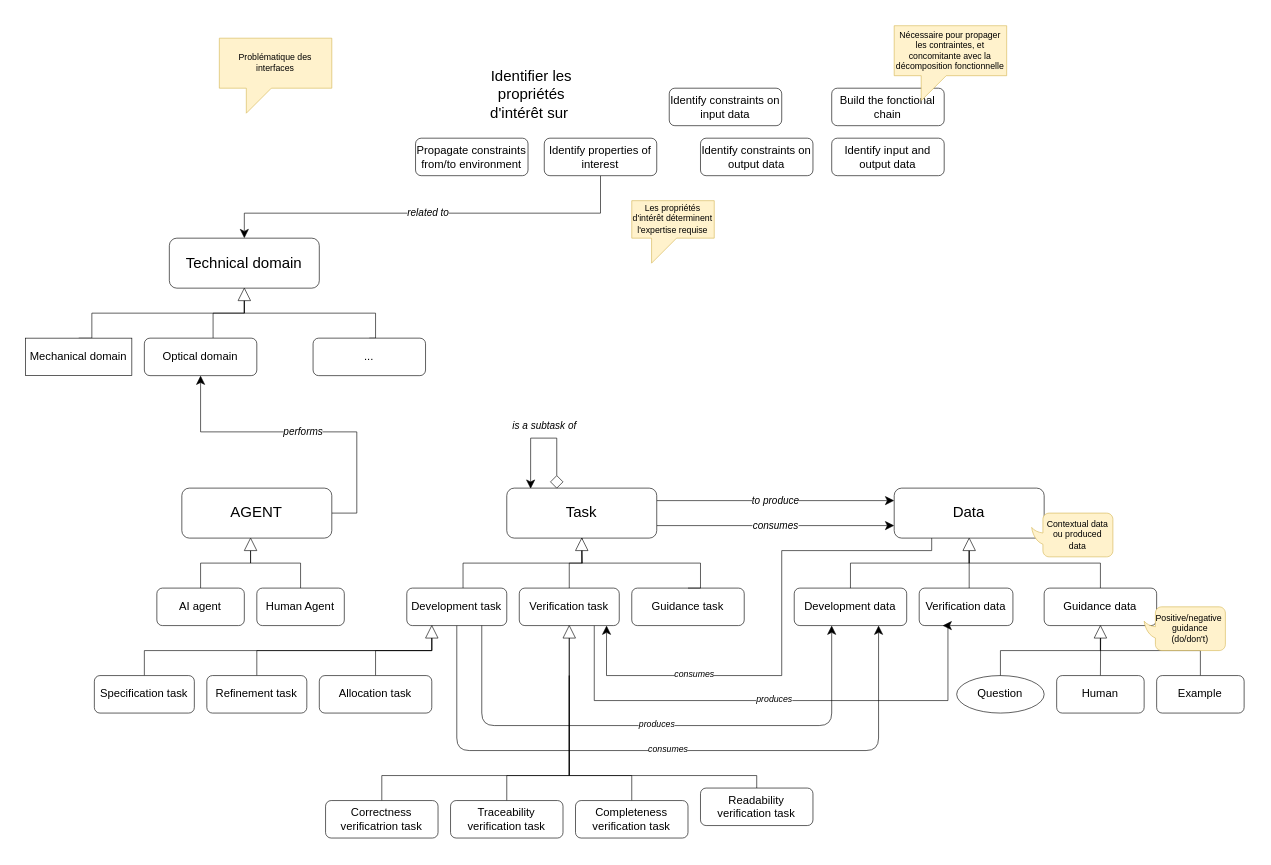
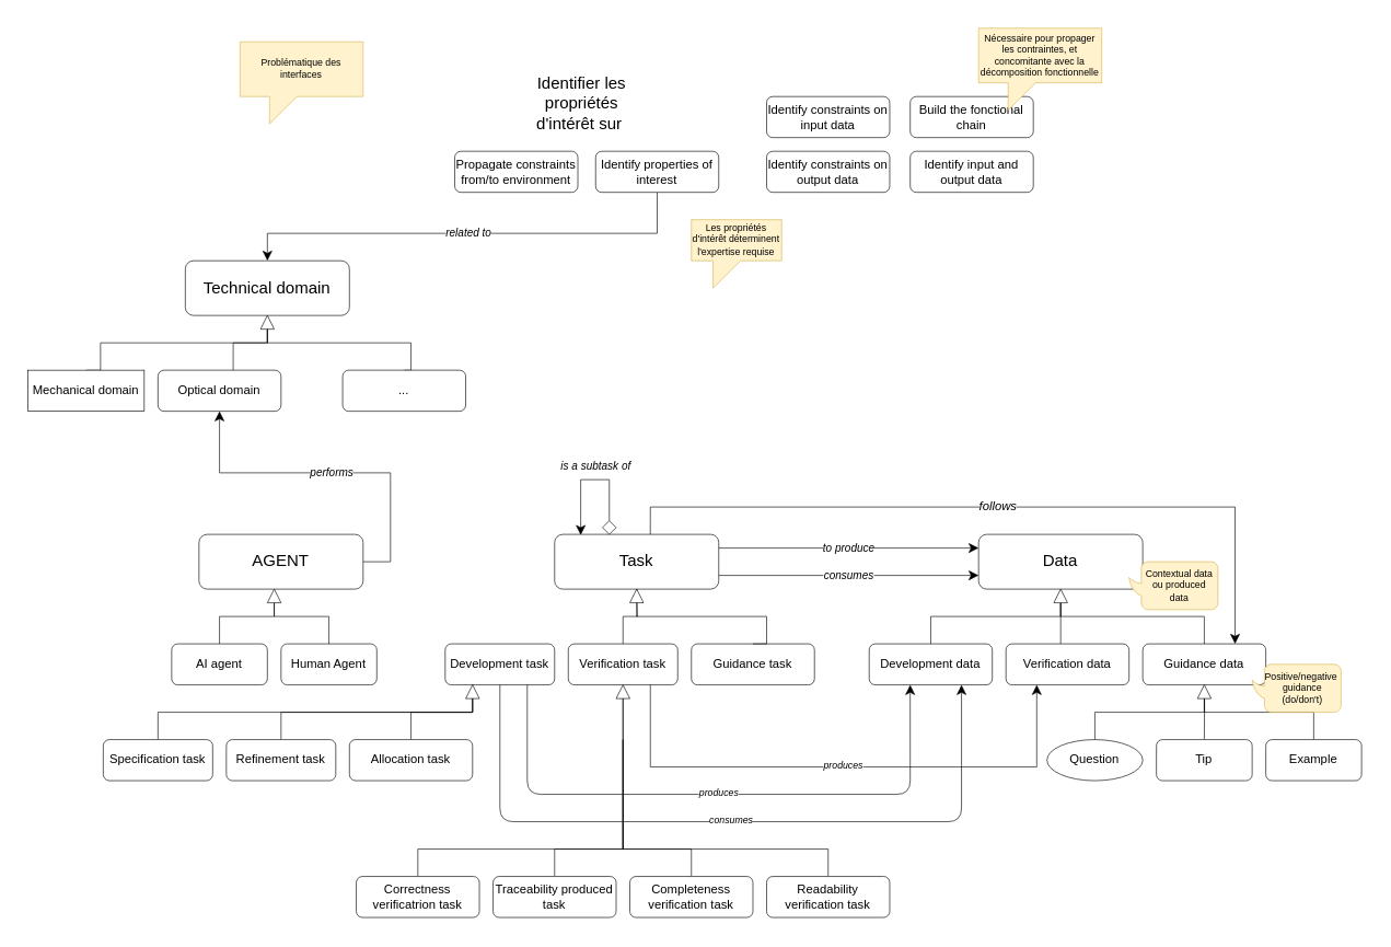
- <mxCell id="69" value="&lt;span style=&quot;text-align: right;&quot;&gt;Identify constraints on input data&lt;/span&gt;" style="rounded=1;whiteSpace=wrap;html=1;fontSize=9;strokeWidth=0.5;" parent="1" vertex="1"><mxGeometry x="535" y="70" width="90" height="30" as="geometry" /></mxCell>
+ <mxCell id="69" value="&lt;span style=&quot;text-align: right;&quot;&gt;Identify constraints on input data&lt;/span&gt;" style="rounded=1;whiteSpace=wrap;html=1;fontSize=9;strokeWidth=0.5;" parent="1" vertex="1"><mxGeometry x="560" y="70" width="90" height="30" as="geometry" /></mxCell>
+ <mxCell id="38" value="follows" style="edgeStyle=orthogonalEdgeStyle;rounded=0;orthogonalLoop=1;jettySize=auto;html=1;entryX=0.583;entryY=0;entryDx=0;entryDy=0;entryPerimeter=0;flowAnimation=0;jumpStyle=arc;fontSize=9;fontStyle=2;exitX=0.75;exitY=0;exitDx=0;exitDy=0;startArrow=classic;startFill=1;endArrow=none;endFill=0;strokeWidth=0.5;" parent="1" source="10" target="27" edge="1"><mxGeometry relative="1" as="geometry"><Array as="points"><mxPoint x="903" y="370" /><mxPoint x="475" y="370" /></Array></mxGeometry></mxCell>
- <mxCell id="28" style="edgeStyle=orthogonalEdgeStyle;rounded=0;orthogonalLoop=1;jettySize=auto;html=1;entryX=0.5;entryY=1;entryDx=0;entryDy=0;endArrow=none;endFill=0;strokeWidth=0.5;" parent="1" source="30" target="27" edge="1"><mxGeometry relative="1" as="geometry"><Array as="points"><mxPoint x="370" y="450" /><mxPoint x="465" y="450" /></Array></mxGeometry></mxCell>
- <mxCell id="8" value="&lt;span style=&quot;text-align: right;&quot;&gt;Verification data&lt;/span&gt;" style="rounded=1;whiteSpace=wrap;html=1;fontSize=9;strokeWidth=0.5;" parent="1" vertex="1"><mxGeometry x="735" y="470" width="75" height="30" as="geometry" /></mxCell>
+ <mxCell id="8" value="&lt;span style=&quot;text-align: right;&quot;&gt;Verification data&lt;/span&gt;" style="rounded=1;whiteSpace=wrap;html=1;fontSize=9;strokeWidth=0.5;" parent="1" vertex="1"><mxGeometry x="735" y="470" width="90" height="30" as="geometry" /></mxCell>
- <mxCell id="2" value="consumes" style="edgeStyle=orthogonalEdgeStyle;rounded=0;orthogonalLoop=1;jettySize=auto;html=1;exitX=0.25;exitY=1;exitDx=0;exitDy=0;entryX=0.873;entryY=1;entryDx=0;entryDy=0;strokeColor=default;strokeWidth=0.5;align=center;verticalAlign=middle;fontFamily=Helvetica;fontSize=7;fontColor=default;fontStyle=2;labelBackgroundColor=default;endArrow=classic;jumpStyle=arc;entryPerimeter=0;" parent="1" source="3" target="33" edge="1"><mxGeometry x="0.463" relative="1" as="geometry"><Array as="points"><mxPoint x="745" y="440" /><mxPoint x="625" y="440" /><mxPoint x="625" y="540" /><mxPoint x="485" y="540" /></Array><mxPoint as="offset" /></mxGeometry></mxCell>
- <mxCell id="13" value="&lt;span style=&quot;text-align: right;&quot;&gt;Human&lt;/span&gt;" style="rounded=1;whiteSpace=wrap;html=1;fontSize=9;strokeWidth=0.5;" parent="1" vertex="1"><mxGeometry x="845" y="540" width="70" height="30" as="geometry" /></mxCell>
+ <mxCell id="13" value="&lt;span style=&quot;text-align: right;&quot;&gt;Tip&lt;/span&gt;" style="rounded=1;whiteSpace=wrap;html=1;fontSize=9;strokeWidth=0.5;" parent="1" vertex="1"><mxGeometry x="845" y="540" width="70" height="30" as="geometry" /></mxCell>
- <mxCell id="55" value="&lt;span style=&quot;text-align: right;&quot;&gt;Readability&lt;br&gt;verification task&lt;/span&gt;" style="rounded=1;whiteSpace=wrap;html=1;fontSize=9;strokeWidth=0.5;" parent="1" vertex="1"><mxGeometry x="560" y="630" width="90" height="30" as="geometry" /></mxCell>
+ <mxCell id="55" value="&lt;span style=&quot;text-align: right;&quot;&gt;Readability&lt;br&gt;verification task&lt;/span&gt;" style="rounded=1;whiteSpace=wrap;html=1;fontSize=9;strokeWidth=0.5;" parent="1" vertex="1"><mxGeometry x="560" y="640" width="90" height="30" as="geometry" /></mxCell>
- <mxCell id="51" value="&lt;span style=&quot;text-align: right;&quot;&gt;Traceability verification task&lt;/span&gt;" style="rounded=1;whiteSpace=wrap;html=1;fontSize=9;strokeWidth=0.5;" parent="1" vertex="1"><mxGeometry x="360" y="640" width="90" height="30" as="geometry" /></mxCell>
+ <mxCell id="51" value="&lt;span style=&quot;text-align: right;&quot;&gt;Traceability produced task&lt;/span&gt;" style="rounded=1;whiteSpace=wrap;html=1;fontSize=9;strokeWidth=0.5;" parent="1" vertex="1"><mxGeometry x="360" y="640" width="90" height="30" as="geometry" /></mxCell>
